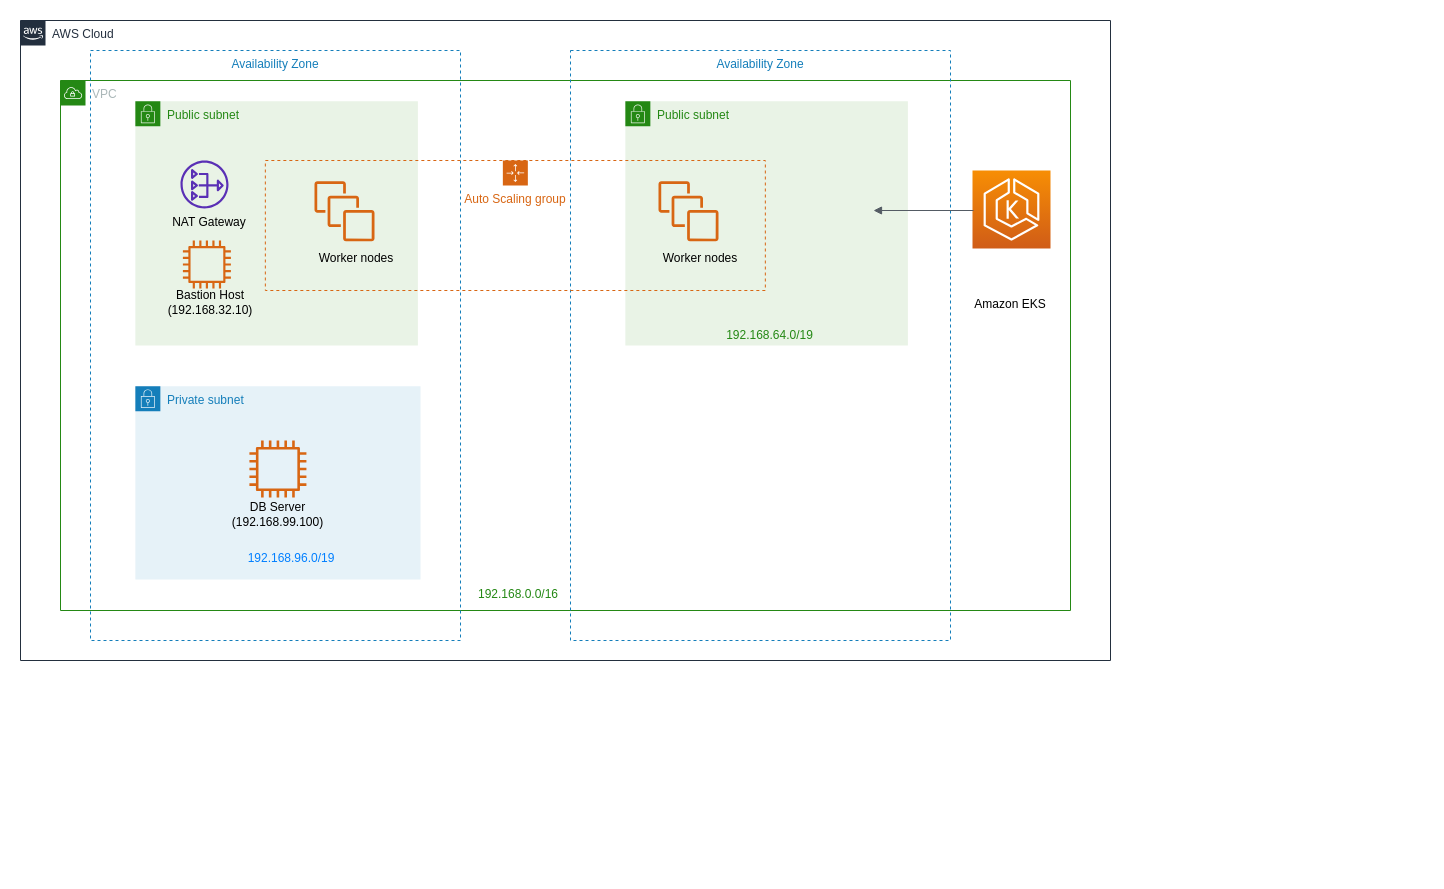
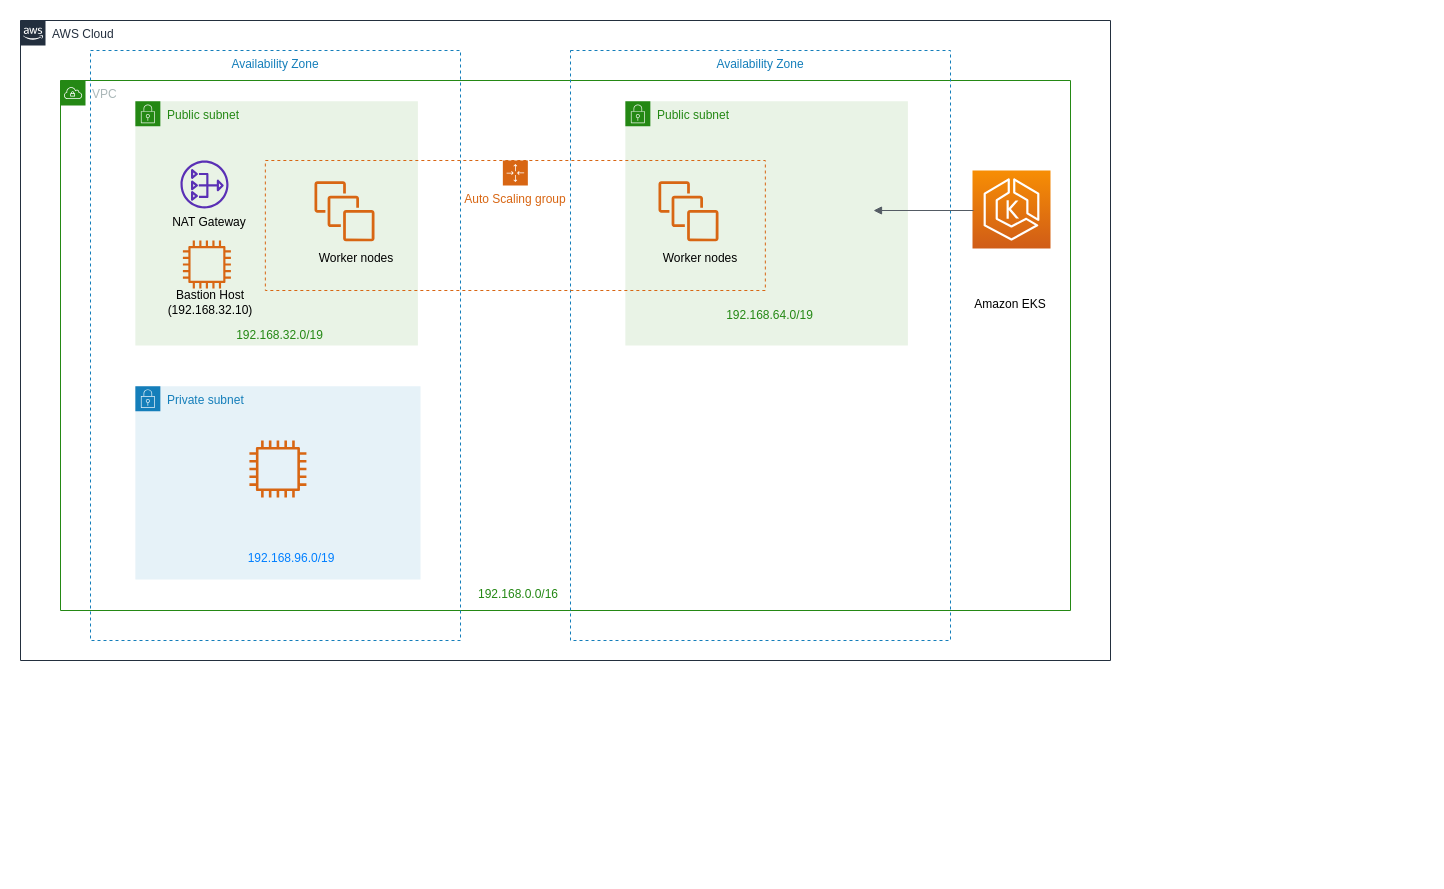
+ <mxCell id="11" value="192.168.32.0/19" style="text;html=1;strokeColor=none;fillColor=none;align=center;verticalAlign=middle;whiteSpace=wrap;rounded=0;fontColor=#248814;" parent="9" vertex="1"><mxGeometry x="77.058" y="223.793" width="134.851" height="20.345" as="geometry" /></mxCell>
- <mxCell id="34" value="192.168.64.0/19" style="text;html=1;strokeColor=none;fillColor=none;align=center;verticalAlign=middle;whiteSpace=wrap;rounded=0;fontColor=#248814;" parent="32" vertex="1"><mxGeometry x="77.058" y="223.793" width="134.851" height="20.345" as="geometry" /></mxCell>
+ <mxCell id="34" value="192.168.64.0/19" style="text;html=1;strokeColor=none;fillColor=none;align=center;verticalAlign=middle;whiteSpace=wrap;rounded=0;fontColor=#248814;" parent="32" vertex="1"><mxGeometry x="77.058" y="203.793" width="134.851" height="20.345" as="geometry" /></mxCell>
- <mxCell id="27" value="DB Server&lt;br&gt;(192.168.99.100)" style="text;html=1;strokeColor=none;fillColor=none;align=center;verticalAlign=middle;whiteSpace=wrap;rounded=0;" parent="25" vertex="1"><mxGeometry y="61.607" width="126.733" height="24.159" as="geometry" /></mxCell>
